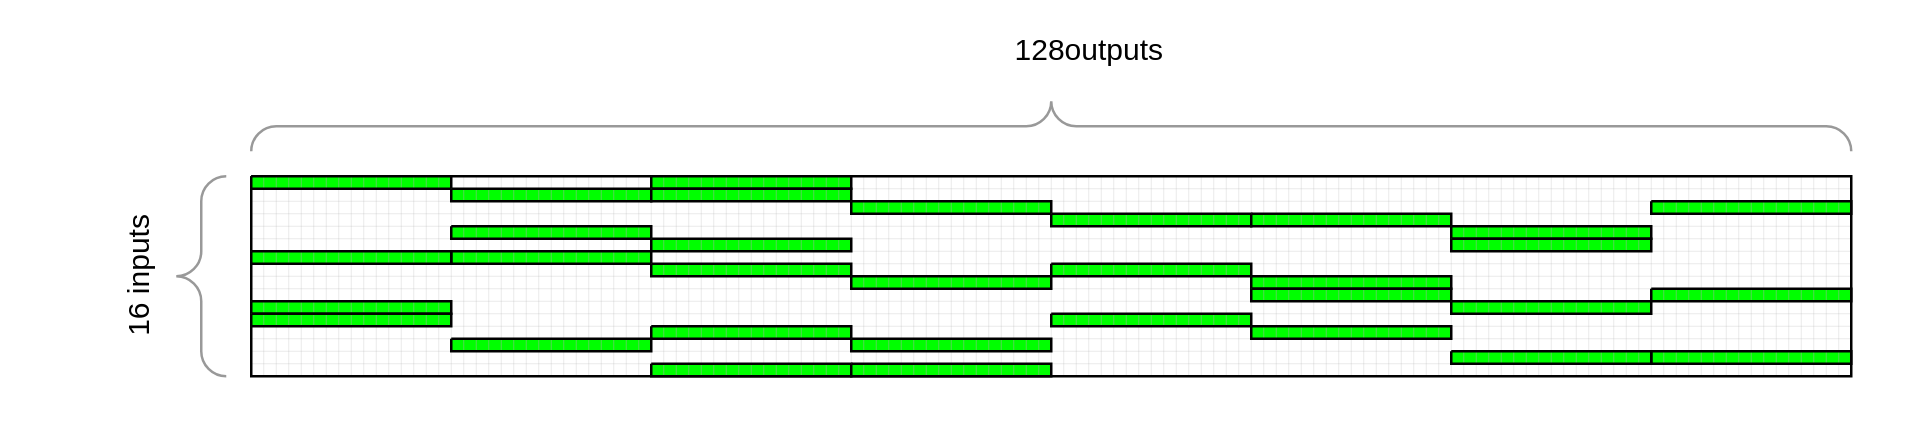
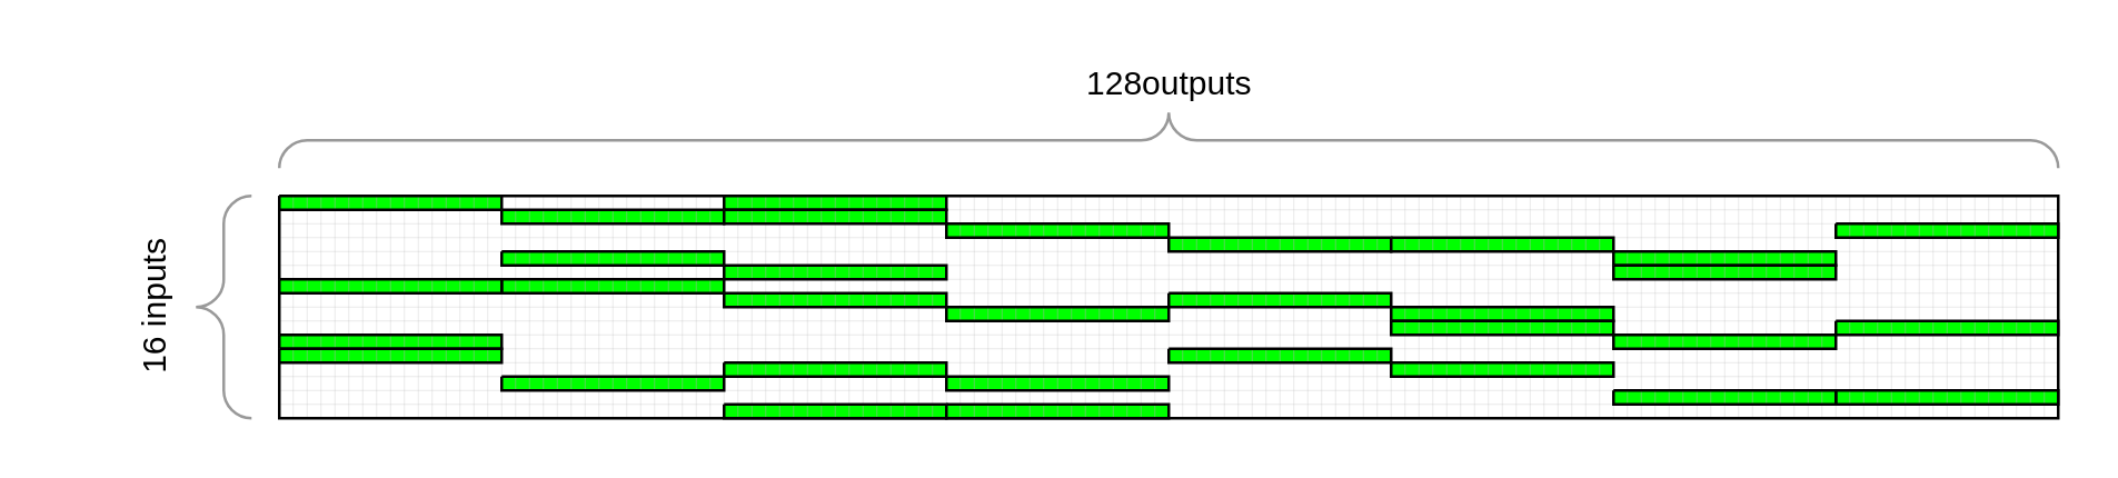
- <mxCell id="3" value="&lt;div&gt;128outputs&lt;br&gt;&lt;/div&gt;" style="text;html=1;align=center;verticalAlign=middle;resizable=0;points=[];autosize=1;strokeColor=none;" vertex="1" parent="1"><mxGeometry x="395" y="10" width="80" height="20" as="geometry" /></mxCell>
+ <mxCell id="3" value="&lt;div&gt;128outputs&lt;br&gt;&lt;/div&gt;" style="text;html=1;align=center;verticalAlign=middle;resizable=0;points=[];autosize=1;strokeColor=none;" vertex="1" parent="1"><mxGeometry x="380" y="20" width="80" height="20" as="geometry" /></mxCell>
